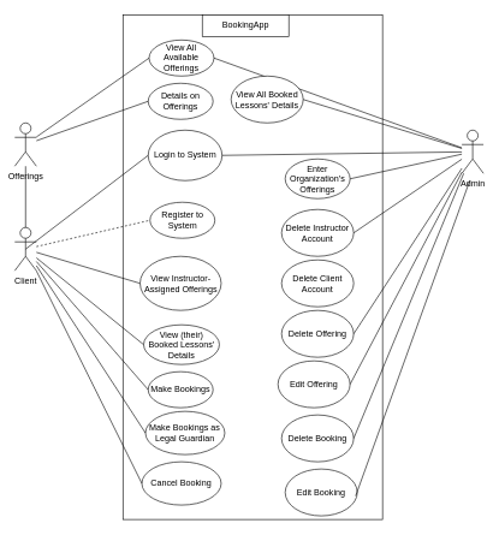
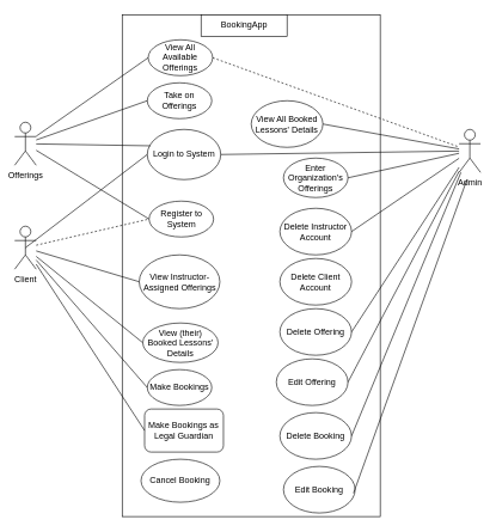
- <mxCell id="24" value="" style="endArrow=none;html=1;rounded=0;exitX=1;exitY=0.5;exitDx=0;exitDy=0;" parent="1" source="14" target="8" edge="1"><mxGeometry width="50" height="50" relative="1" as="geometry"><mxPoint x="300" y="190" as="sourcePoint" /><mxPoint x="350" y="140" as="targetPoint" /></mxGeometry></mxCell>
+ <mxCell id="24" value="" style="endArrow=none;html=1;rounded=0;exitX=1;exitY=0.5;exitDx=0;exitDy=0;dashed=1;" parent="1" source="14" target="8" edge="1"><mxGeometry width="50" height="50" relative="1" as="geometry"><mxPoint x="300" y="190" as="sourcePoint" /><mxPoint x="350" y="140" as="targetPoint" /></mxGeometry></mxCell>
- <mxCell id="27" value="View All Booked Lessons' Details" style="ellipse;whiteSpace=wrap;html=1;" parent="1" vertex="1"><mxGeometry x="320" y="105" width="100" height="65" as="geometry" /></mxCell>
+ <mxCell id="27" value="View All Booked Lessons' Details" style="ellipse;whiteSpace=wrap;html=1;" parent="1" vertex="1"><mxGeometry x="350" y="140" width="100" height="65" as="geometry" /></mxCell>
- <mxCell id="12" value="Details on Offerings" style="ellipse;whiteSpace=wrap;html=1;" parent="1" vertex="1"><mxGeometry x="205" y="115" width="90" height="50" as="geometry" /></mxCell>
+ <mxCell id="12" value="Take on Offerings" style="ellipse;whiteSpace=wrap;html=1;" parent="1" vertex="1"><mxGeometry x="205" y="115" width="90" height="50" as="geometry" /></mxCell>
+ <mxCell id="10" value="" style="endArrow=none;html=1;rounded=0;entryX=0;entryY=0.5;entryDx=0;entryDy=0;" parent="1" source="6" target="9" edge="1"><mxGeometry width="50" height="50" relative="1" as="geometry"><mxPoint x="300" y="430" as="sourcePoint" /><mxPoint x="350" y="380" as="targetPoint" /></mxGeometry></mxCell>
- <mxCell id="33" value="" style="endArrow=none;html=1;rounded=0;" parent="1" source="6" target="7" edge="1"><mxGeometry width="50" height="50" relative="1" as="geometry"><mxPoint x="45" y="355" as="sourcePoint" /><mxPoint x="210" y="350" as="targetPoint" /></mxGeometry></mxCell>
+ <mxCell id="33" value="" style="endArrow=none;html=1;rounded=0;entryX=0.042;entryY=0.327;entryDx=0;entryDy=0;entryPerimeter=0;" parent="1" source="6" target="31" edge="1"><mxGeometry width="50" height="50" relative="1" as="geometry"><mxPoint x="45" y="355" as="sourcePoint" /><mxPoint x="210" y="350" as="targetPoint" /></mxGeometry></mxCell>
- <mxCell id="40" value="" style="endArrow=none;html=1;rounded=0;entryX=0;entryY=0.5;entryDx=0;entryDy=0;" parent="1" source="7" target="39" edge="1"><mxGeometry width="50" height="50" relative="1" as="geometry"><mxPoint x="60" y="378" as="sourcePoint" /><mxPoint x="211" y="610" as="targetPoint" /></mxGeometry></mxCell>
- <mxCell id="21" value="Make Bookings as Legal Guardian" style="ellipse;whiteSpace=wrap;html=1;" parent="1" vertex="1"><mxGeometry x="201.25" y="570" width="110" height="60" as="geometry" /></mxCell>
+ <mxCell id="21" value="Make Bookings as Legal Guardian" style="whiteSpace=wrap;html=1;rounded=1;" parent="1" vertex="1"><mxGeometry x="201.25" y="570" width="110" height="60" as="geometry" /></mxCell>
